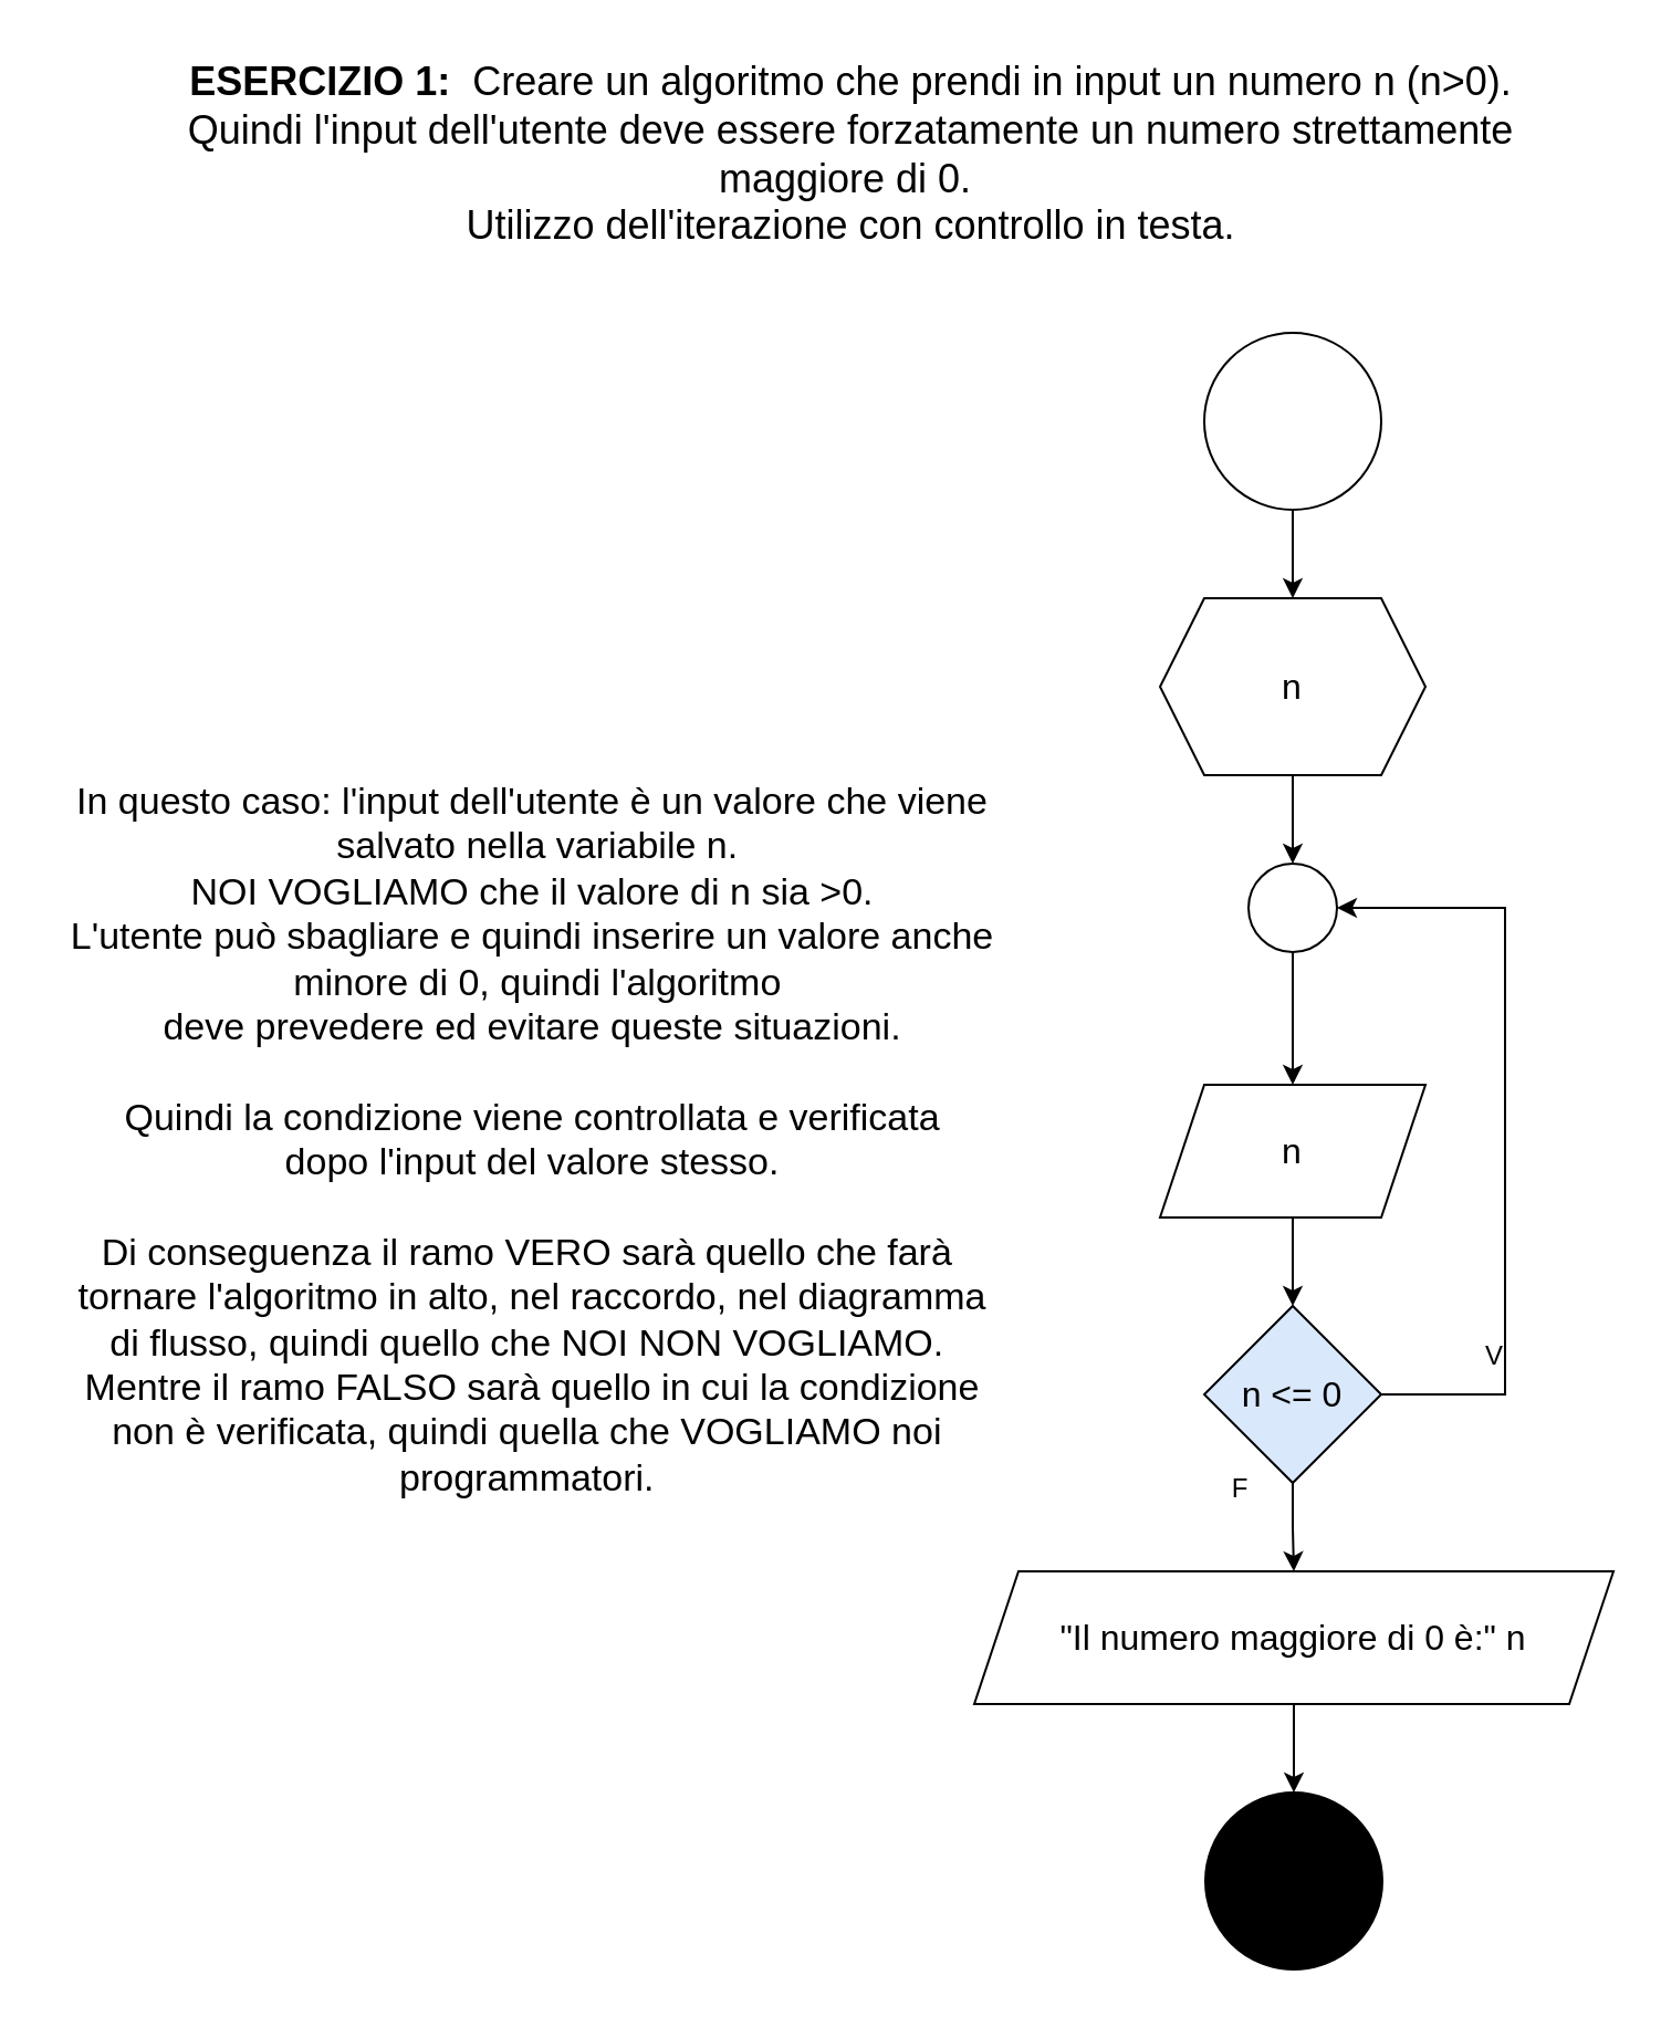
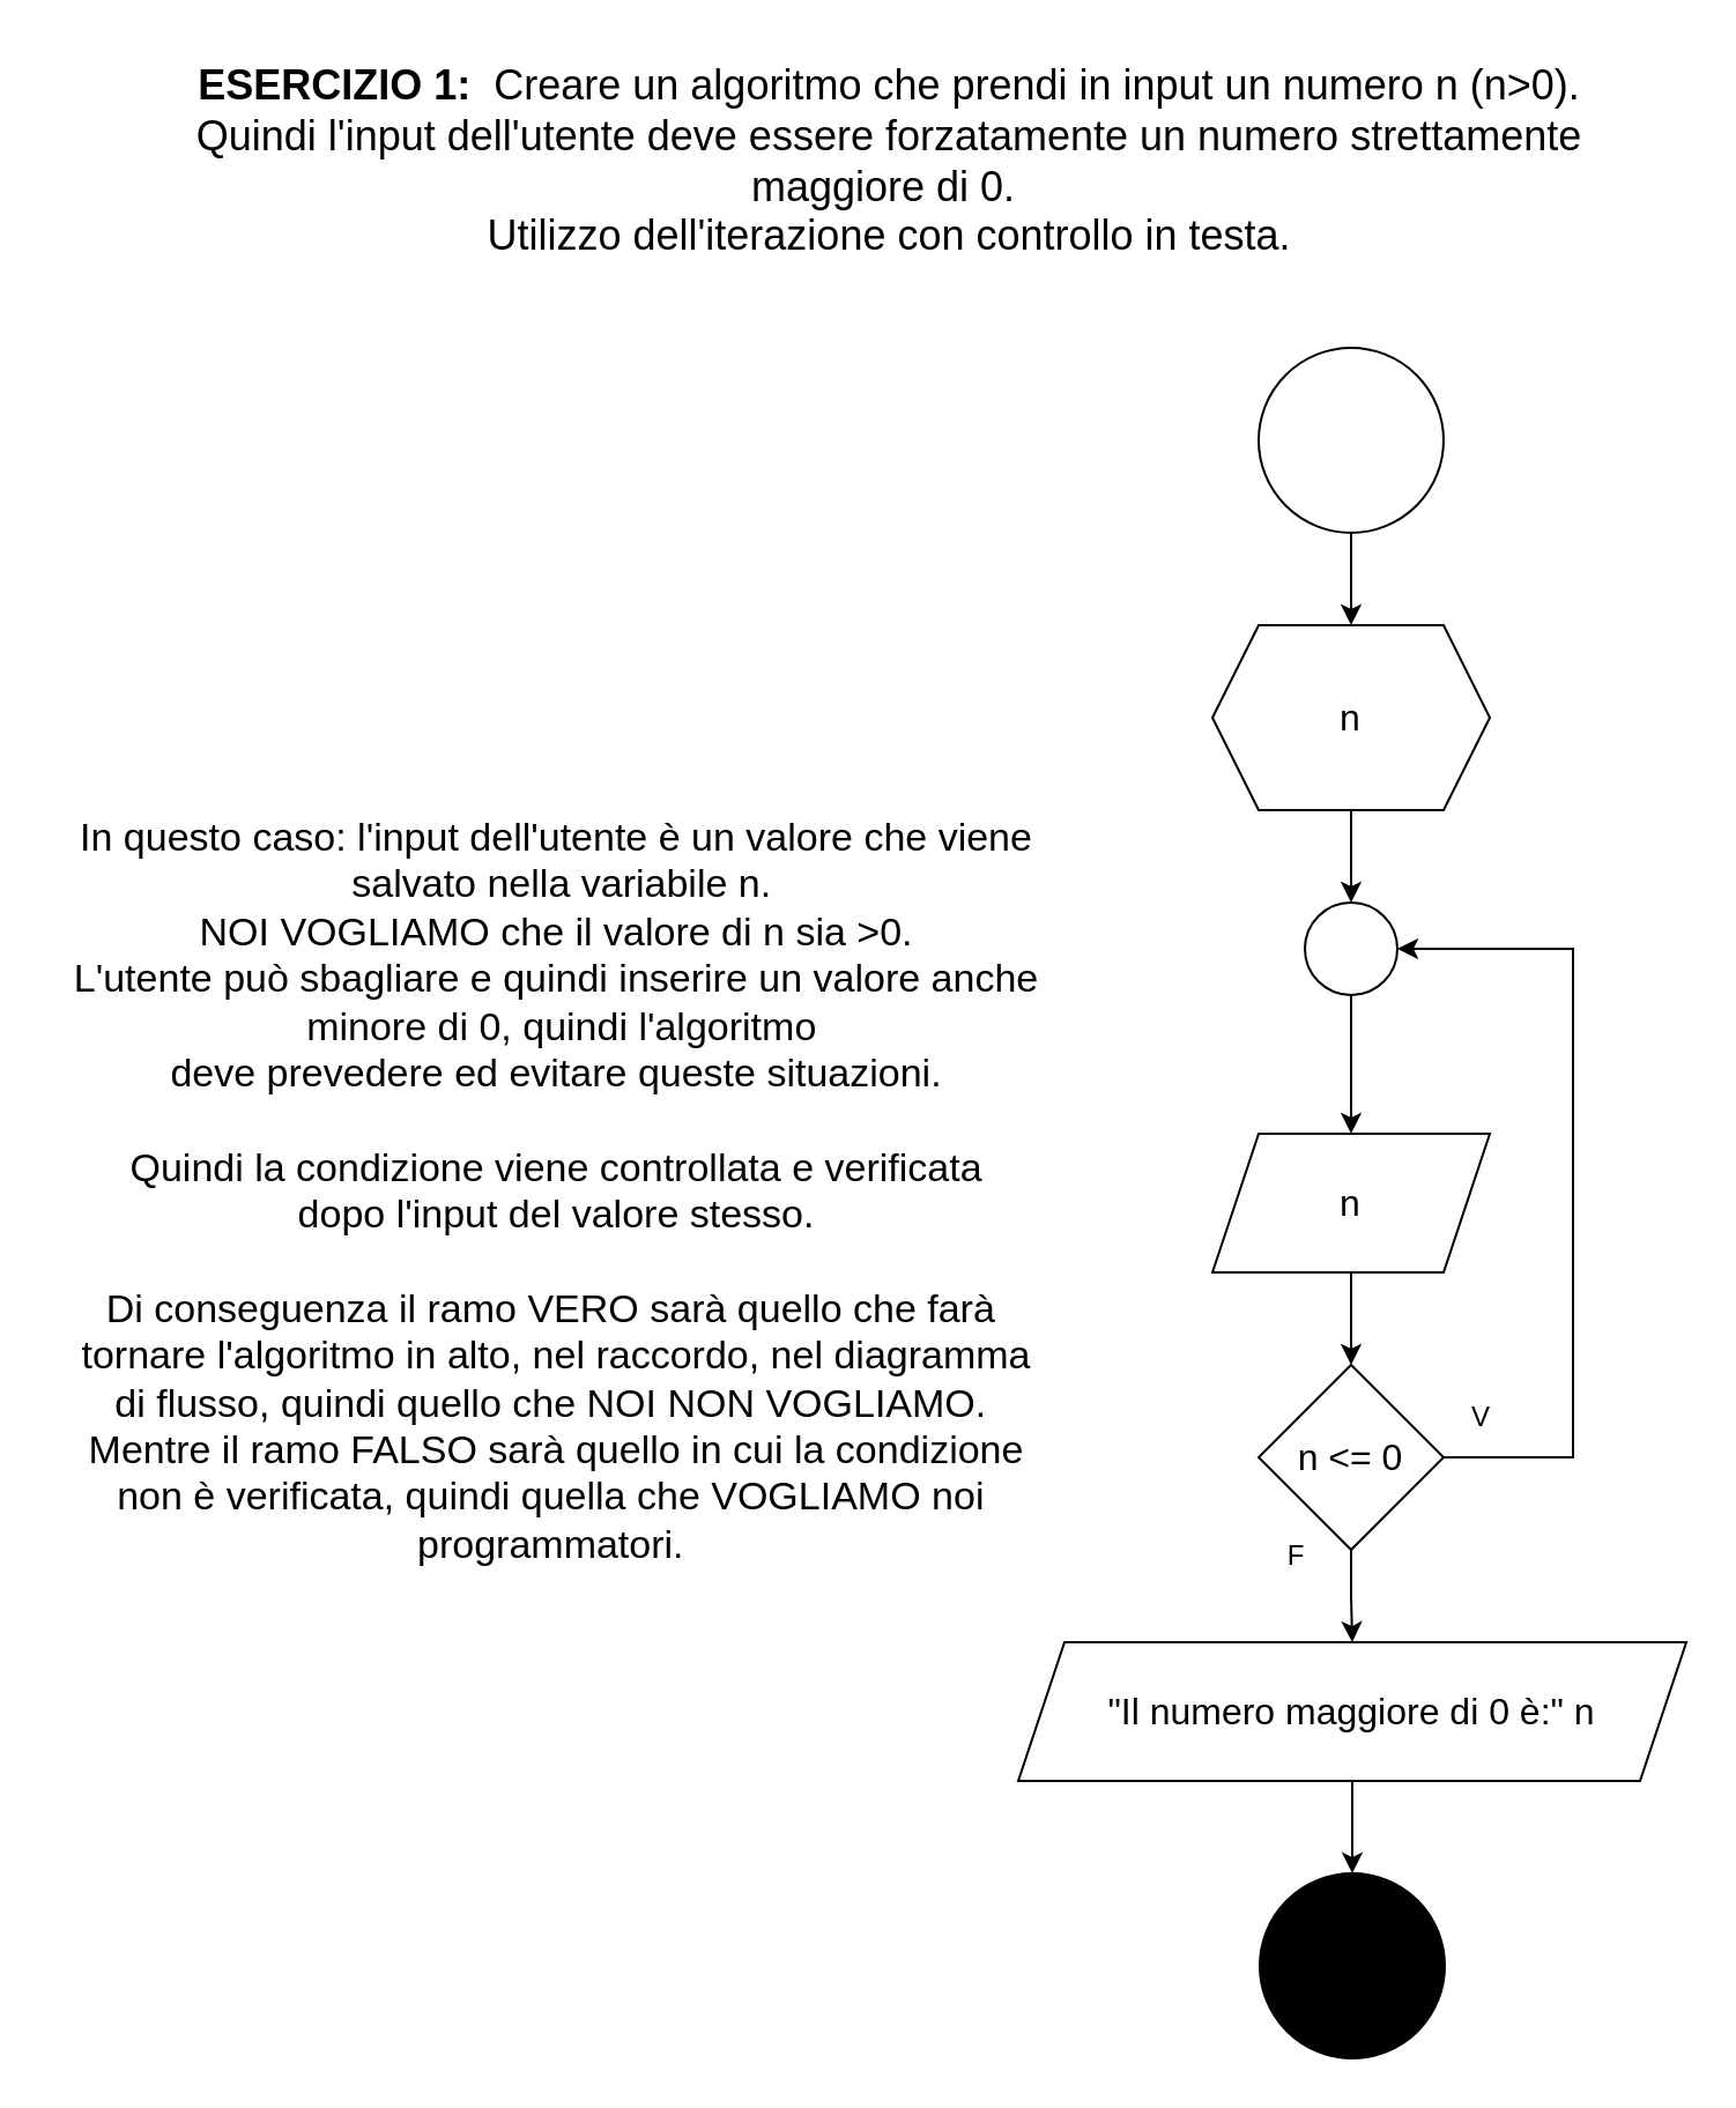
- <mxCell id="14" value="V" style="text;html=1;align=center;verticalAlign=middle;resizable=0;points=[];autosize=1;strokeColor=none;fillColor=none;" vertex="1" parent="1"><mxGeometry x="660" y="598" width="30" height="30" as="geometry" /></mxCell>
+ <mxCell id="14" value="V" style="text;html=1;align=center;verticalAlign=middle;resizable=0;points=[];autosize=1;strokeColor=none;fillColor=none;" vertex="1" parent="1"><mxGeometry x="625" y="598" width="30" height="30" as="geometry" /></mxCell>
- <mxCell id="13" value="n &amp;lt;= 0" style="rhombus;whiteSpace=wrap;html=1;fontSize=16;fillColor=#dae8fc;" vertex="1" parent="1"><mxGeometry x="544" y="590" width="80" height="80" as="geometry" /></mxCell>
+ <mxCell id="13" value="n &amp;lt;= 0" style="rhombus;whiteSpace=wrap;html=1;fontSize=16;" vertex="1" parent="1"><mxGeometry x="544" y="590" width="80" height="80" as="geometry" /></mxCell>
